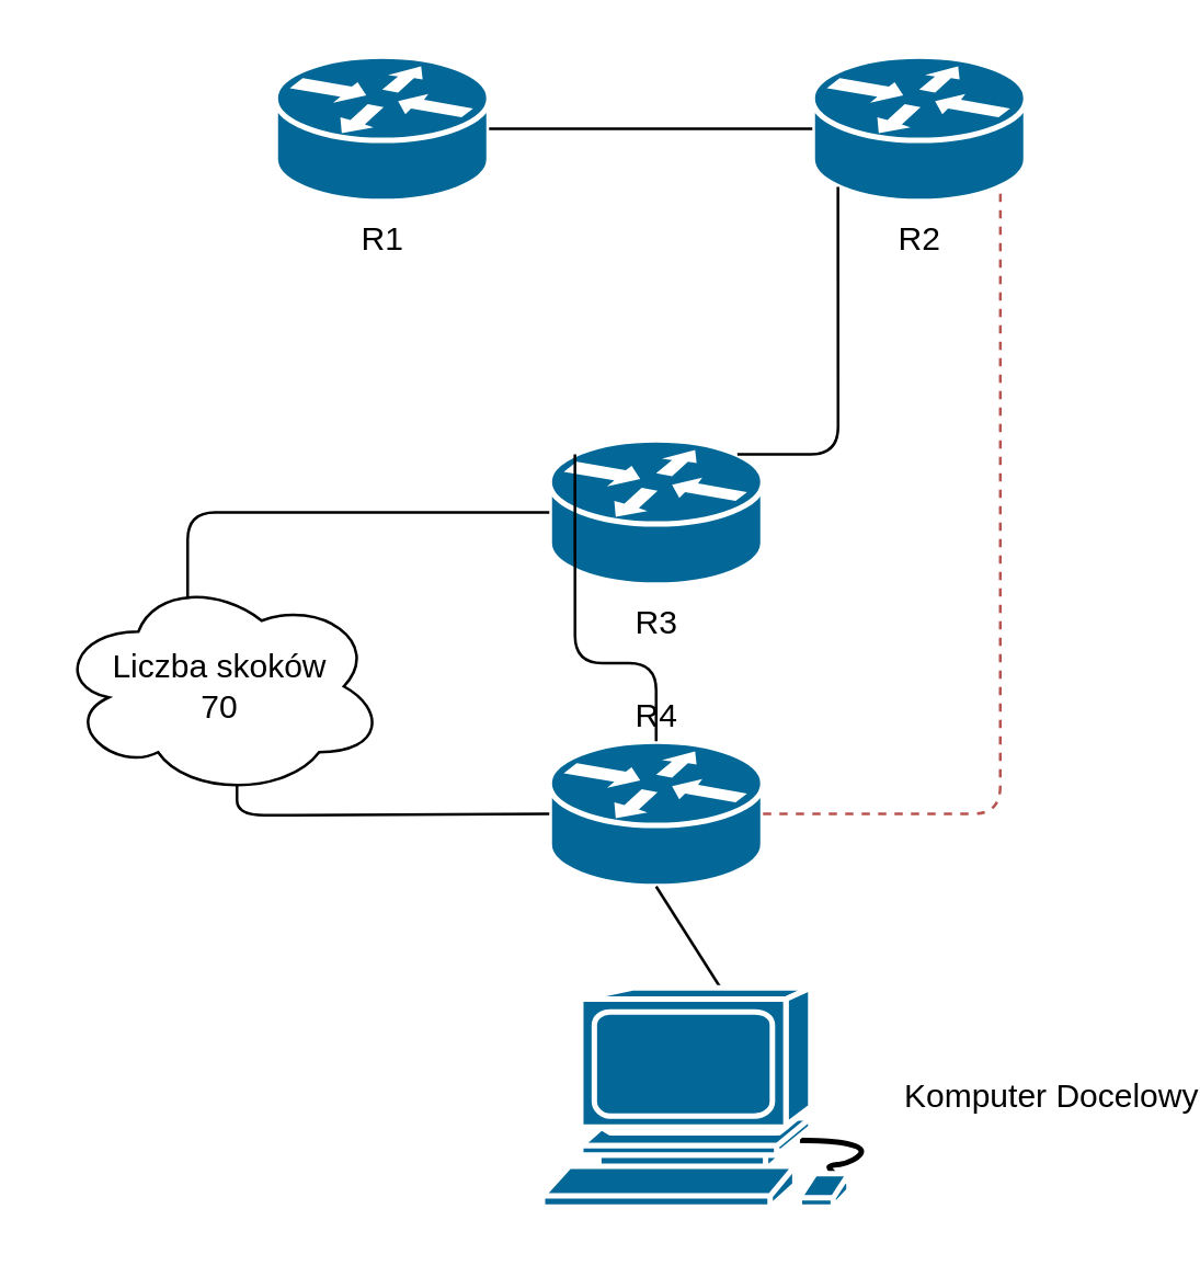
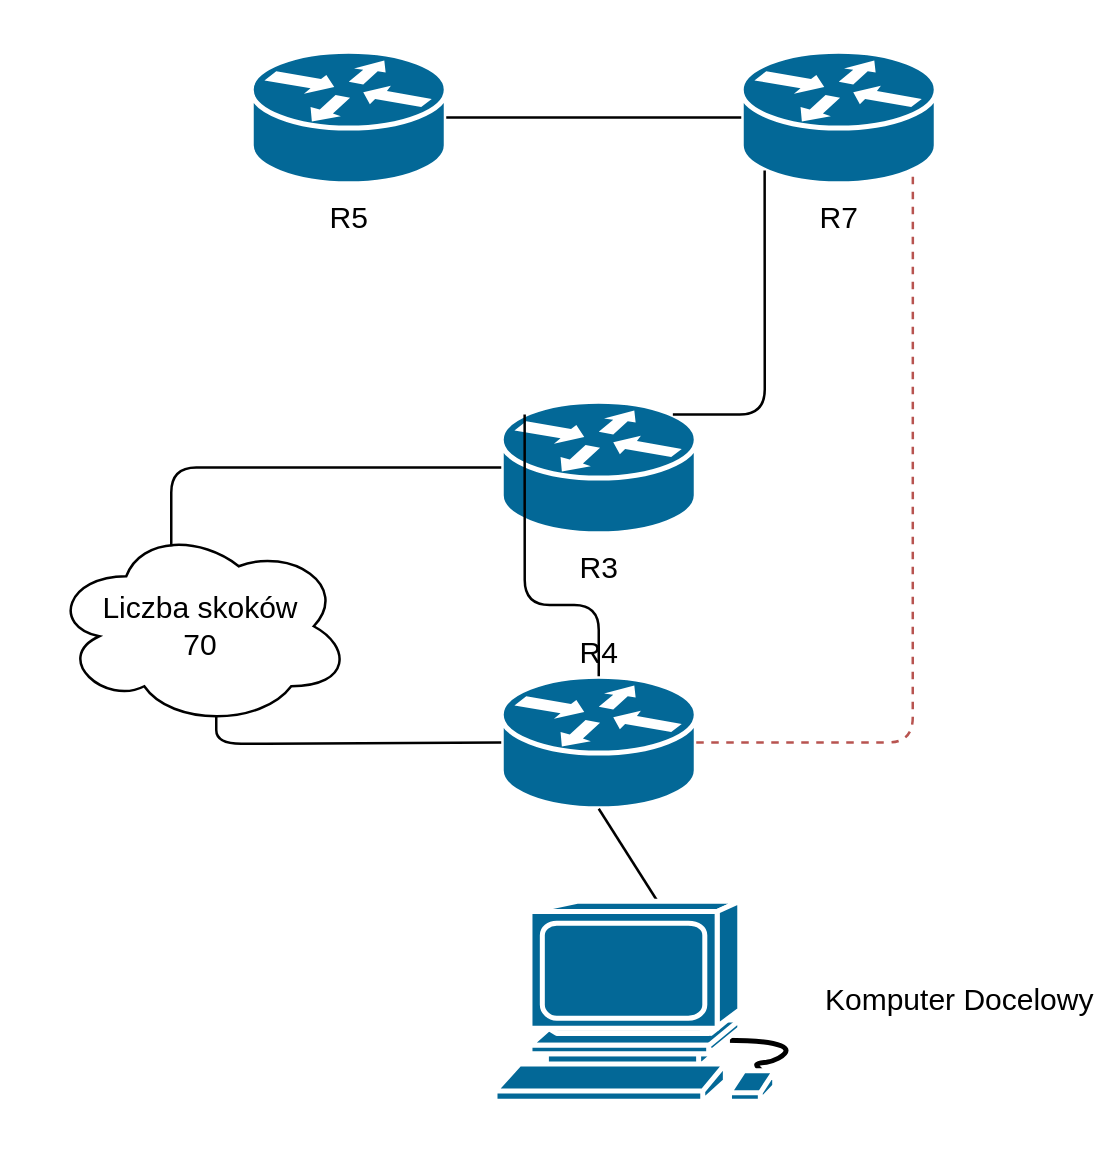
- <mxCell id="5" value="R1" style="shape=mxgraph.cisco.routers.router;html=1;pointerEvents=1;dashed=0;fillColor=#036897;strokeColor=#ffffff;strokeWidth=2;verticalLabelPosition=bottom;verticalAlign=top;align=center;outlineConnect=0;" vertex="1" parent="1"><mxGeometry x="100" y="20" width="78" height="53" as="geometry" /></mxCell>
+ <mxCell id="5" value="R5" style="shape=mxgraph.cisco.routers.router;html=1;pointerEvents=1;dashed=0;fillColor=#036897;strokeColor=#ffffff;strokeWidth=2;verticalLabelPosition=bottom;verticalAlign=top;align=center;outlineConnect=0;" vertex="1" parent="1"><mxGeometry x="100" y="20" width="78" height="53" as="geometry" /></mxCell>
- <mxCell id="4" value="R2" style="shape=mxgraph.cisco.routers.router;html=1;pointerEvents=1;dashed=0;fillColor=#036897;strokeColor=#ffffff;strokeWidth=2;verticalLabelPosition=bottom;verticalAlign=top;align=center;outlineConnect=0;" vertex="1" parent="1"><mxGeometry x="296" y="20" width="78" height="53" as="geometry" /></mxCell>
+ <mxCell id="4" value="R7" style="shape=mxgraph.cisco.routers.router;html=1;pointerEvents=1;dashed=0;fillColor=#036897;strokeColor=#ffffff;strokeWidth=2;verticalLabelPosition=bottom;verticalAlign=top;align=center;outlineConnect=0;" vertex="1" parent="1"><mxGeometry x="296" y="20" width="78" height="53" as="geometry" /></mxCell>
